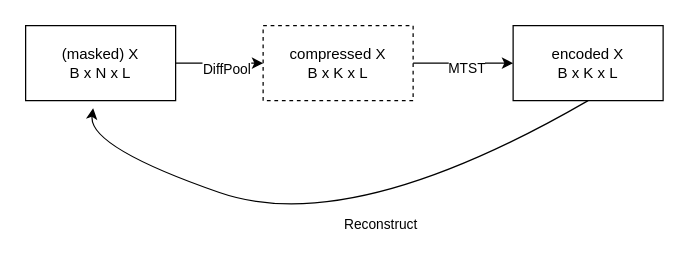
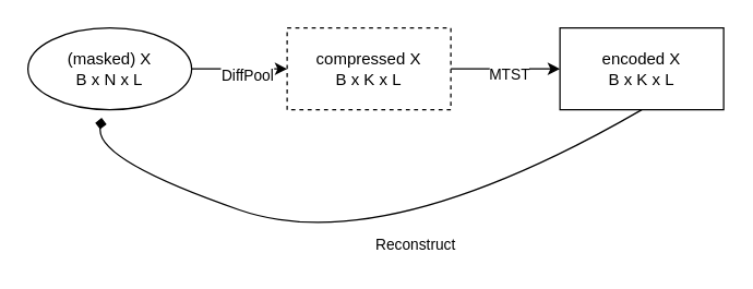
- <mxCell id="2" value="(masked) X&lt;br&gt;B x N x L" style="rounded=0;whiteSpace=wrap;html=1;" parent="1" vertex="1"><mxGeometry x="20" y="20" width="120" height="60" as="geometry" /></mxCell>
+ <mxCell id="2" value="(masked) X&lt;br&gt;B x N x L" style="ellipse;whiteSpace=wrap;html=1;" parent="1" vertex="1"><mxGeometry x="20" y="20" width="120" height="60" as="geometry" /></mxCell>
- <mxCell id="9" value="" style="curved=1;endArrow=classic;html=1;rounded=0;exitX=0.5;exitY=1;exitDx=0;exitDy=0;entryX=0.45;entryY=1.1;entryDx=0;entryDy=0;entryPerimeter=0;" parent="1" source="6" target="2" edge="1"><mxGeometry width="50" height="50" relative="1" as="geometry"><mxPoint x="70" y="167" as="sourcePoint" /><mxPoint x="120" y="117" as="targetPoint" /><Array as="points"><mxPoint x="280" y="190" /><mxPoint x="70" y="117" /></Array></mxGeometry></mxCell>
+ <mxCell id="9" value="" style="curved=1;endArrow=diamond;html=1;rounded=0;exitX=0.5;exitY=1;exitDx=0;exitDy=0;entryX=0.45;entryY=1.1;entryDx=0;entryDy=0;entryPerimeter=0;" parent="1" source="6" target="2" edge="1"><mxGeometry width="50" height="50" relative="1" as="geometry"><mxPoint x="70" y="167" as="sourcePoint" /><mxPoint x="120" y="117" as="targetPoint" /><Array as="points"><mxPoint x="280" y="190" /><mxPoint x="70" y="117" /></Array></mxGeometry></mxCell>
